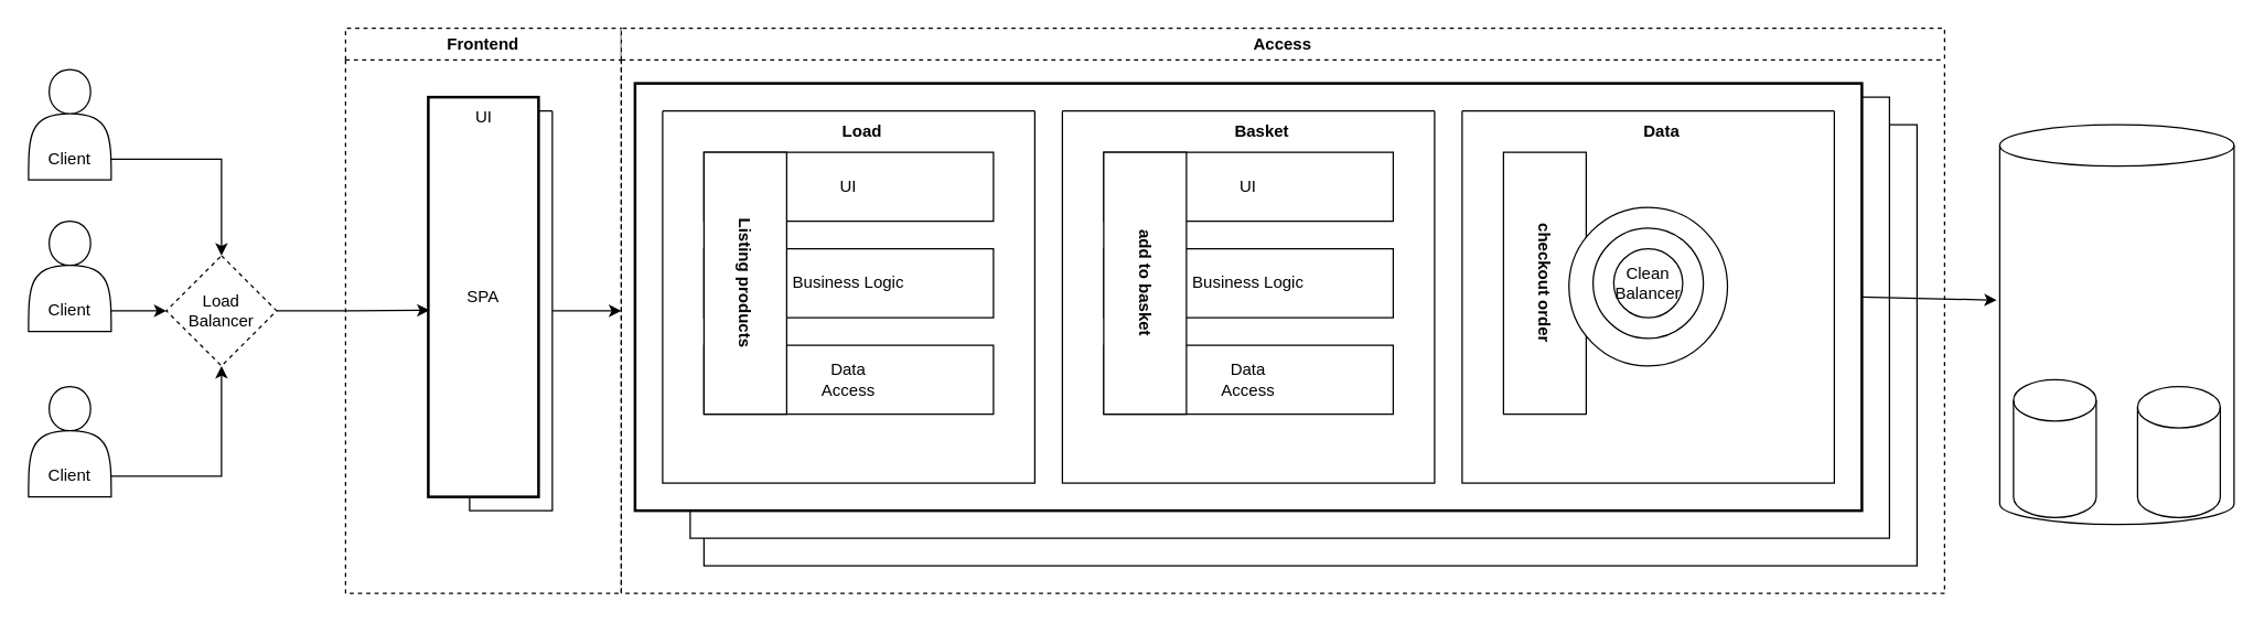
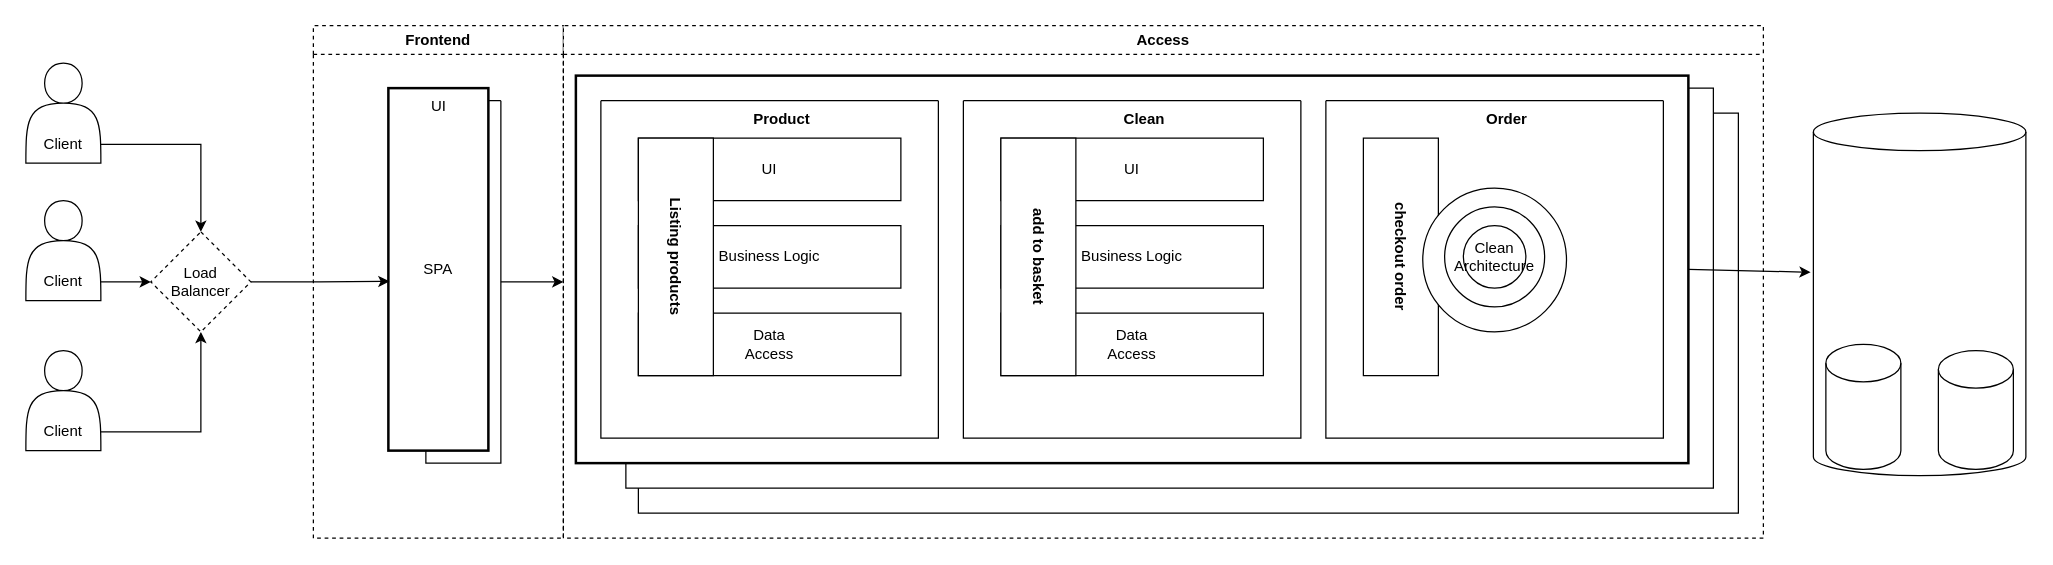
- <mxCell id="23" value="&lt;b&gt;Load&lt;/b&gt;" style="text;html=1;align=center;verticalAlign=middle;whiteSpace=wrap;rounded=0;" parent="22" vertex="1"><mxGeometry x="115" width="60" height="30" as="geometry" /></mxCell>
+ <mxCell id="23" value="&lt;b&gt;Product&lt;/b&gt;" style="text;html=1;align=center;verticalAlign=middle;whiteSpace=wrap;rounded=0;" parent="22" vertex="1"><mxGeometry x="115" width="60" height="30" as="geometry" /></mxCell>
- <mxCell id="30" value="&lt;b&gt;Basket&lt;/b&gt;" style="text;html=1;align=center;verticalAlign=middle;whiteSpace=wrap;rounded=0;" parent="29" vertex="1"><mxGeometry x="115" width="60" height="30" as="geometry" /></mxCell>
+ <mxCell id="30" value="&lt;b&gt;Clean&lt;/b&gt;" style="text;html=1;align=center;verticalAlign=middle;whiteSpace=wrap;rounded=0;" parent="29" vertex="1"><mxGeometry x="115" width="60" height="30" as="geometry" /></mxCell>
- <mxCell id="37" value="&lt;b&gt;Data&lt;/b&gt;" style="text;html=1;align=center;verticalAlign=middle;whiteSpace=wrap;rounded=0;" parent="36" vertex="1"><mxGeometry x="115" width="60" height="30" as="geometry" /></mxCell>
+ <mxCell id="37" value="&lt;b&gt;Order&lt;/b&gt;" style="text;html=1;align=center;verticalAlign=middle;whiteSpace=wrap;rounded=0;" parent="36" vertex="1"><mxGeometry x="115" width="60" height="30" as="geometry" /></mxCell>
- <mxCell id="43" value="Clean&lt;br&gt;Balancer" style="text;html=1;align=center;verticalAlign=middle;whiteSpace=wrap;rounded=0;" parent="36" vertex="1"><mxGeometry x="105" y="110" width="60" height="30" as="geometry" /></mxCell>
+ <mxCell id="43" value="Clean&lt;br&gt;Architecture" style="text;html=1;align=center;verticalAlign=middle;whiteSpace=wrap;rounded=0;" parent="36" vertex="1"><mxGeometry x="105" y="110" width="60" height="30" as="geometry" /></mxCell>
